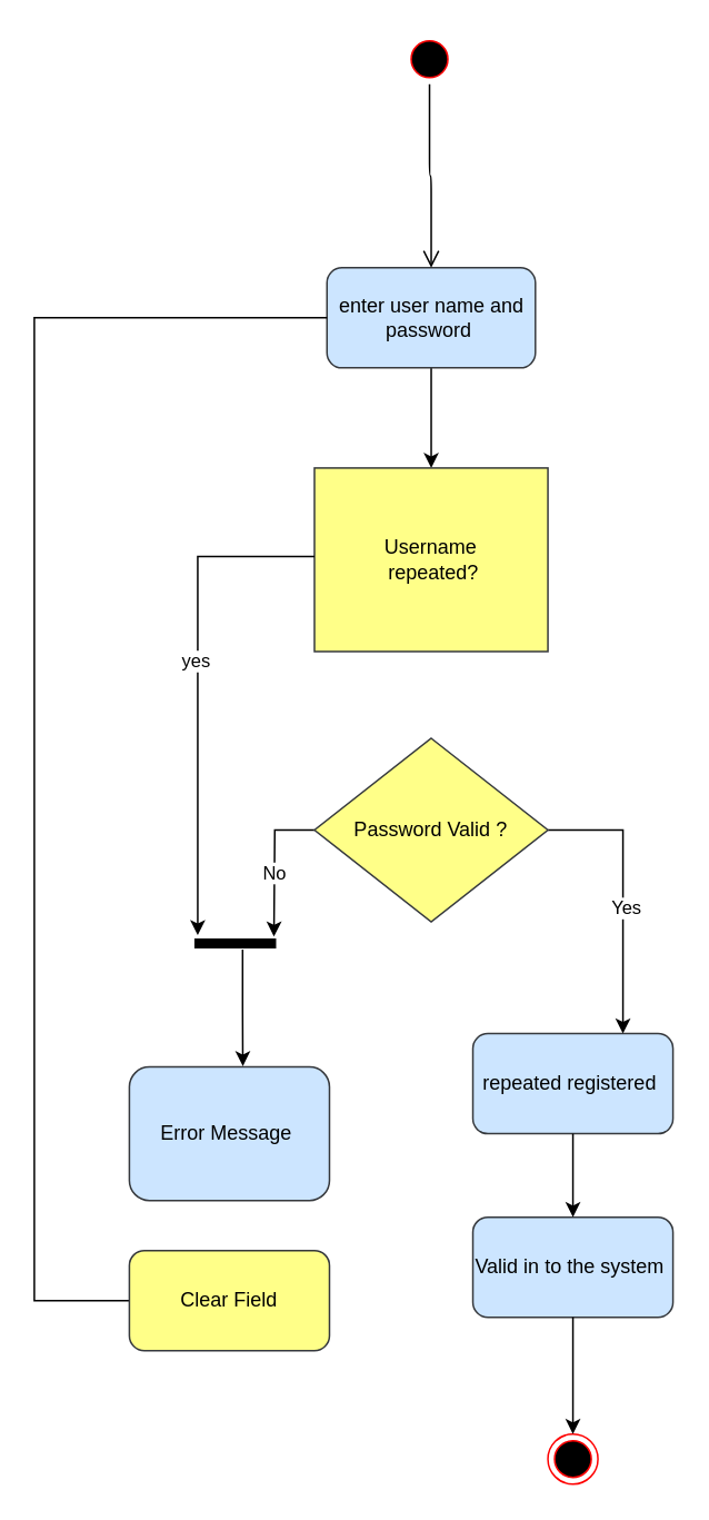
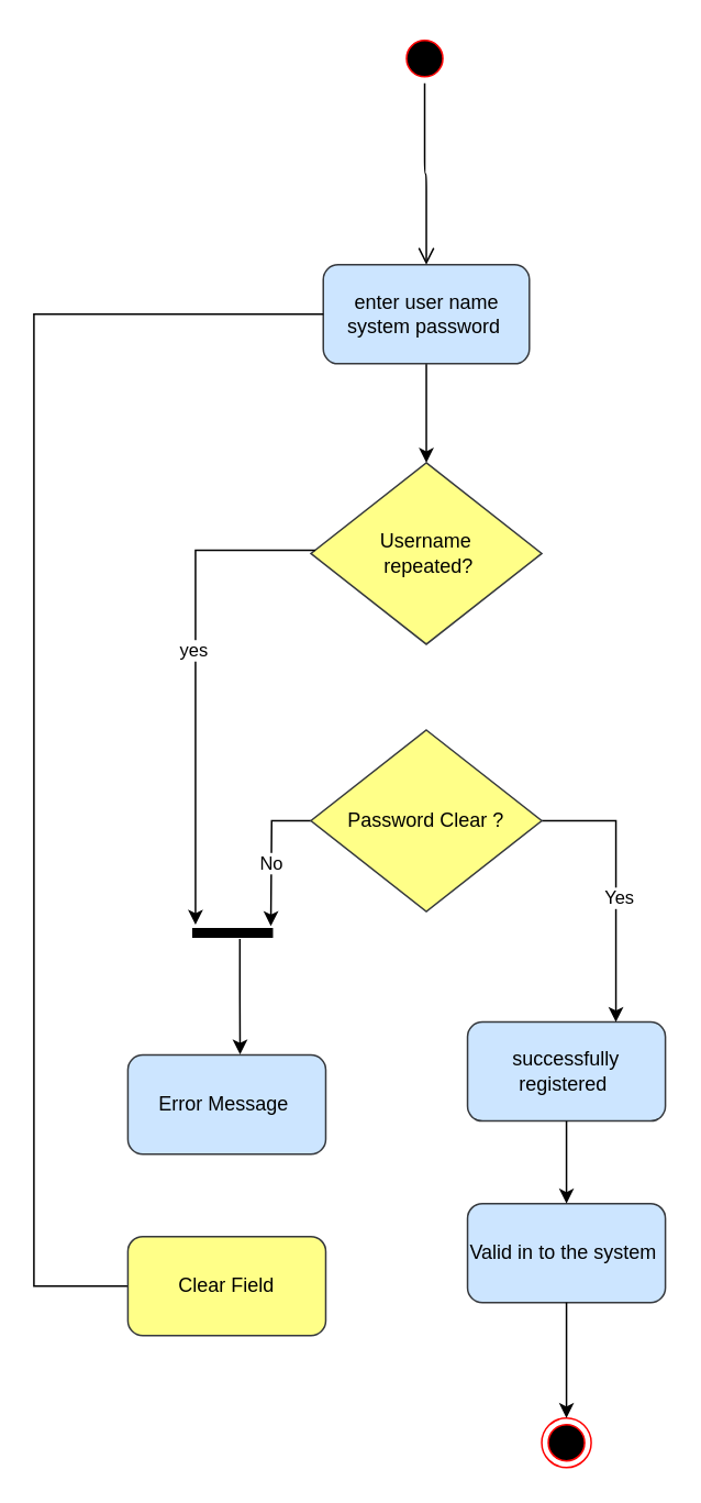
- <mxCell id="3" value="enter user name and password&amp;nbsp;" style="rounded=1;whiteSpace=wrap;html=1;fillColor=#cce5ff;strokeColor=#36393d;" parent="1" vertex="1"><mxGeometry x="195.5" y="160" width="125" height="60" as="geometry" /></mxCell>
+ <mxCell id="3" value="enter user name system password&amp;nbsp;" style="rounded=1;whiteSpace=wrap;html=1;fillColor=#cce5ff;strokeColor=#36393d;" parent="1" vertex="1"><mxGeometry x="195.5" y="160" width="125" height="60" as="geometry" /></mxCell>
- <mxCell id="4" value="Username &lt;br&gt;&amp;nbsp;repeated?" style="whiteSpace=wrap;html=1;fillColor=#ffff88;strokeColor=#36393d;rounded=0;" parent="1" vertex="1"><mxGeometry x="188" y="280" width="140" height="110" as="geometry" /></mxCell>
+ <mxCell id="4" value="Username &lt;br&gt;&amp;nbsp;repeated?" style="rhombus;whiteSpace=wrap;html=1;fillColor=#ffff88;strokeColor=#36393d;" parent="1" vertex="1"><mxGeometry x="188" y="280" width="140" height="110" as="geometry" /></mxCell>
- <mxCell id="14" value="&lt;span&gt;Password Valid ?&lt;/span&gt;" style="rhombus;whiteSpace=wrap;html=1;fillColor=#FFFF88;strokeColor=#36393d;" parent="1" vertex="1"><mxGeometry x="188" y="442" width="140" height="110" as="geometry" /></mxCell>
+ <mxCell id="14" value="&lt;span&gt;Password Clear ?&lt;/span&gt;" style="rhombus;whiteSpace=wrap;html=1;fillColor=#FFFF88;strokeColor=#36393d;" parent="1" vertex="1"><mxGeometry x="188" y="442" width="140" height="110" as="geometry" /></mxCell>
- <mxCell id="5" value="repeated registered&amp;nbsp;" style="rounded=1;whiteSpace=wrap;html=1;fillColor=#cce5ff;strokeColor=#36393d;" parent="1" vertex="1"><mxGeometry x="283" y="619" width="120" height="60" as="geometry" /></mxCell>
+ <mxCell id="5" value="successfully registered&amp;nbsp;" style="rounded=1;whiteSpace=wrap;html=1;fillColor=#cce5ff;strokeColor=#36393d;" parent="1" vertex="1"><mxGeometry x="283" y="619" width="120" height="60" as="geometry" /></mxCell>
- <mxCell id="18" value="Error Message&amp;nbsp;" style="rounded=1;whiteSpace=wrap;html=1;fillColor=#cce5ff;strokeColor=#36393d;" parent="1" vertex="1"><mxGeometry x="77" y="639" width="120" height="80" as="geometry" /></mxCell>
+ <mxCell id="18" value="Error Message&amp;nbsp;" style="rounded=1;whiteSpace=wrap;html=1;fillColor=#cce5ff;strokeColor=#36393d;" parent="1" vertex="1"><mxGeometry x="77" y="639" width="120" height="60" as="geometry" /></mxCell>
